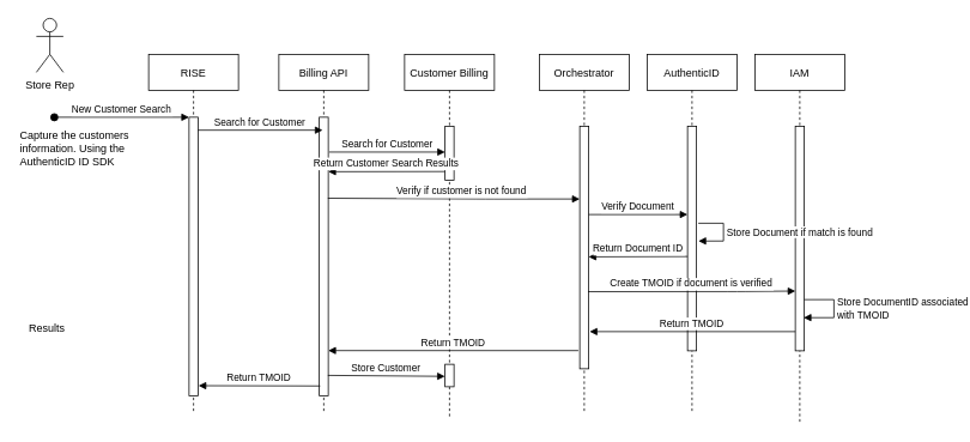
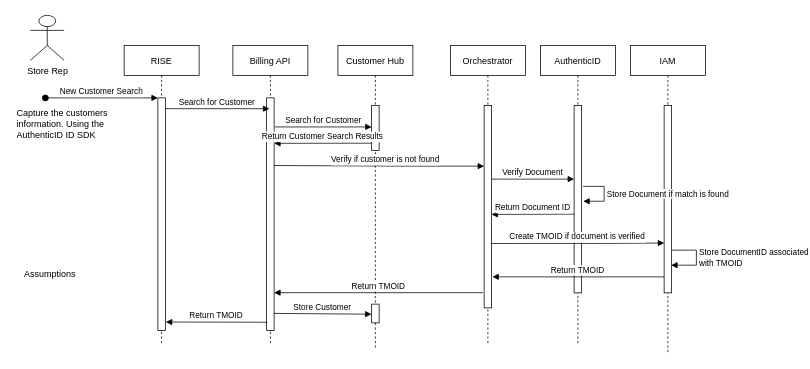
- <mxCell id="8" value="Store Rep" style="shape=umlActor;verticalLabelPosition=bottom;verticalAlign=top;html=1;" parent="1" vertex="1"><mxGeometry x="40" y="20" width="30" height="60" as="geometry" /></mxCell>
+ <mxCell id="8" value="Store Rep" style="shape=umlActor;verticalLabelPosition=bottom;verticalAlign=top;html=1;" parent="1" vertex="1"><mxGeometry x="40" y="20" width="45" height="60" as="geometry" /></mxCell>
- <mxCell id="9" value="Customer Billing" style="shape=umlLifeline;perimeter=lifelinePerimeter;container=1;collapsible=0;recursiveResize=0;rounded=0;shadow=0;strokeWidth=1;" parent="1" vertex="1"><mxGeometry x="450" y="60" width="100" height="405" as="geometry" /></mxCell>
+ <mxCell id="9" value="Customer Hub" style="shape=umlLifeline;perimeter=lifelinePerimeter;container=1;collapsible=0;recursiveResize=0;rounded=0;shadow=0;strokeWidth=1;" parent="1" vertex="1"><mxGeometry x="450" y="60" width="100" height="405" as="geometry" /></mxCell>
- <mxCell id="17" value="Results" style="text;html=1;strokeColor=none;fillColor=none;align=left;verticalAlign=middle;whiteSpace=wrap;rounded=0;" vertex="1" parent="1"><mxGeometry x="30" y="340" width="160" height="50" as="geometry" /></mxCell>
+ <mxCell id="17" value="Assumptions" style="text;html=1;strokeColor=none;fillColor=none;align=left;verticalAlign=middle;whiteSpace=wrap;rounded=0;" vertex="1" parent="1"><mxGeometry x="30" y="340" width="160" height="50" as="geometry" /></mxCell>
